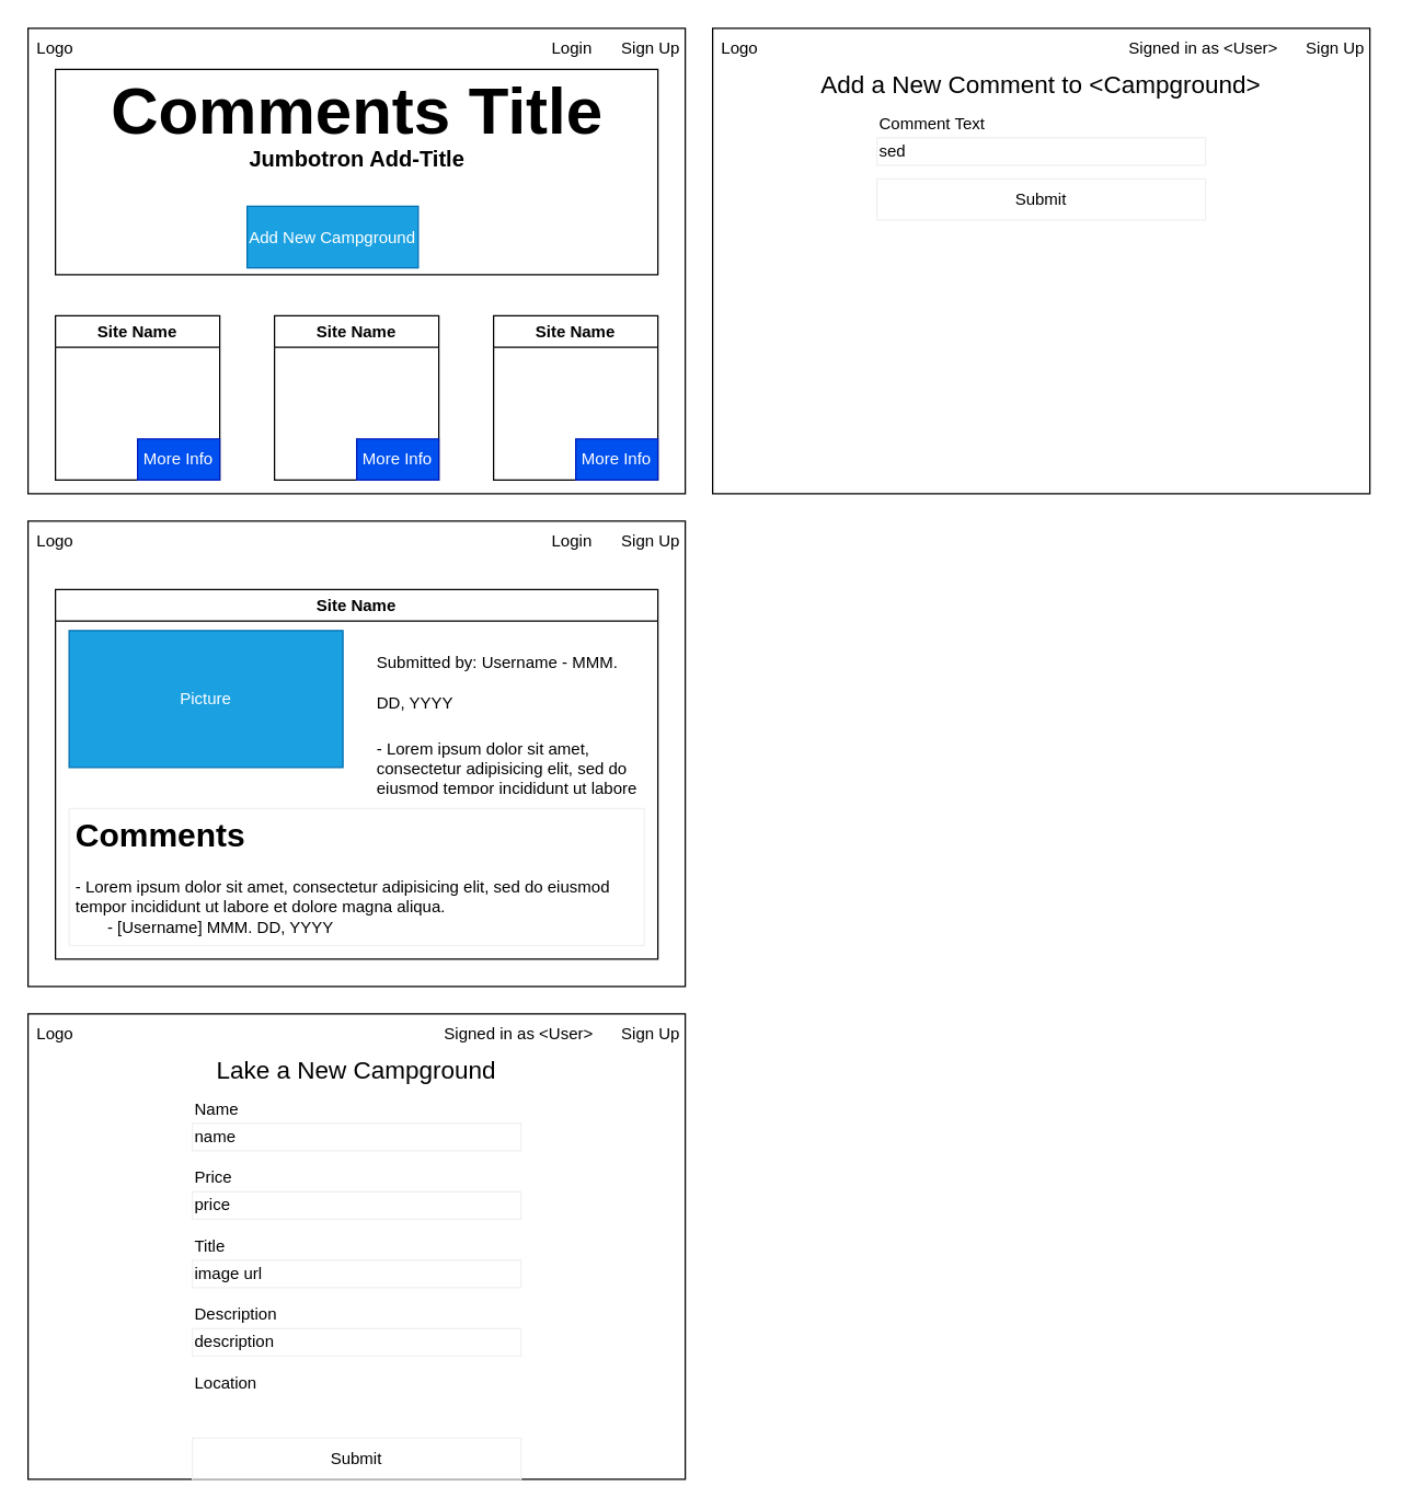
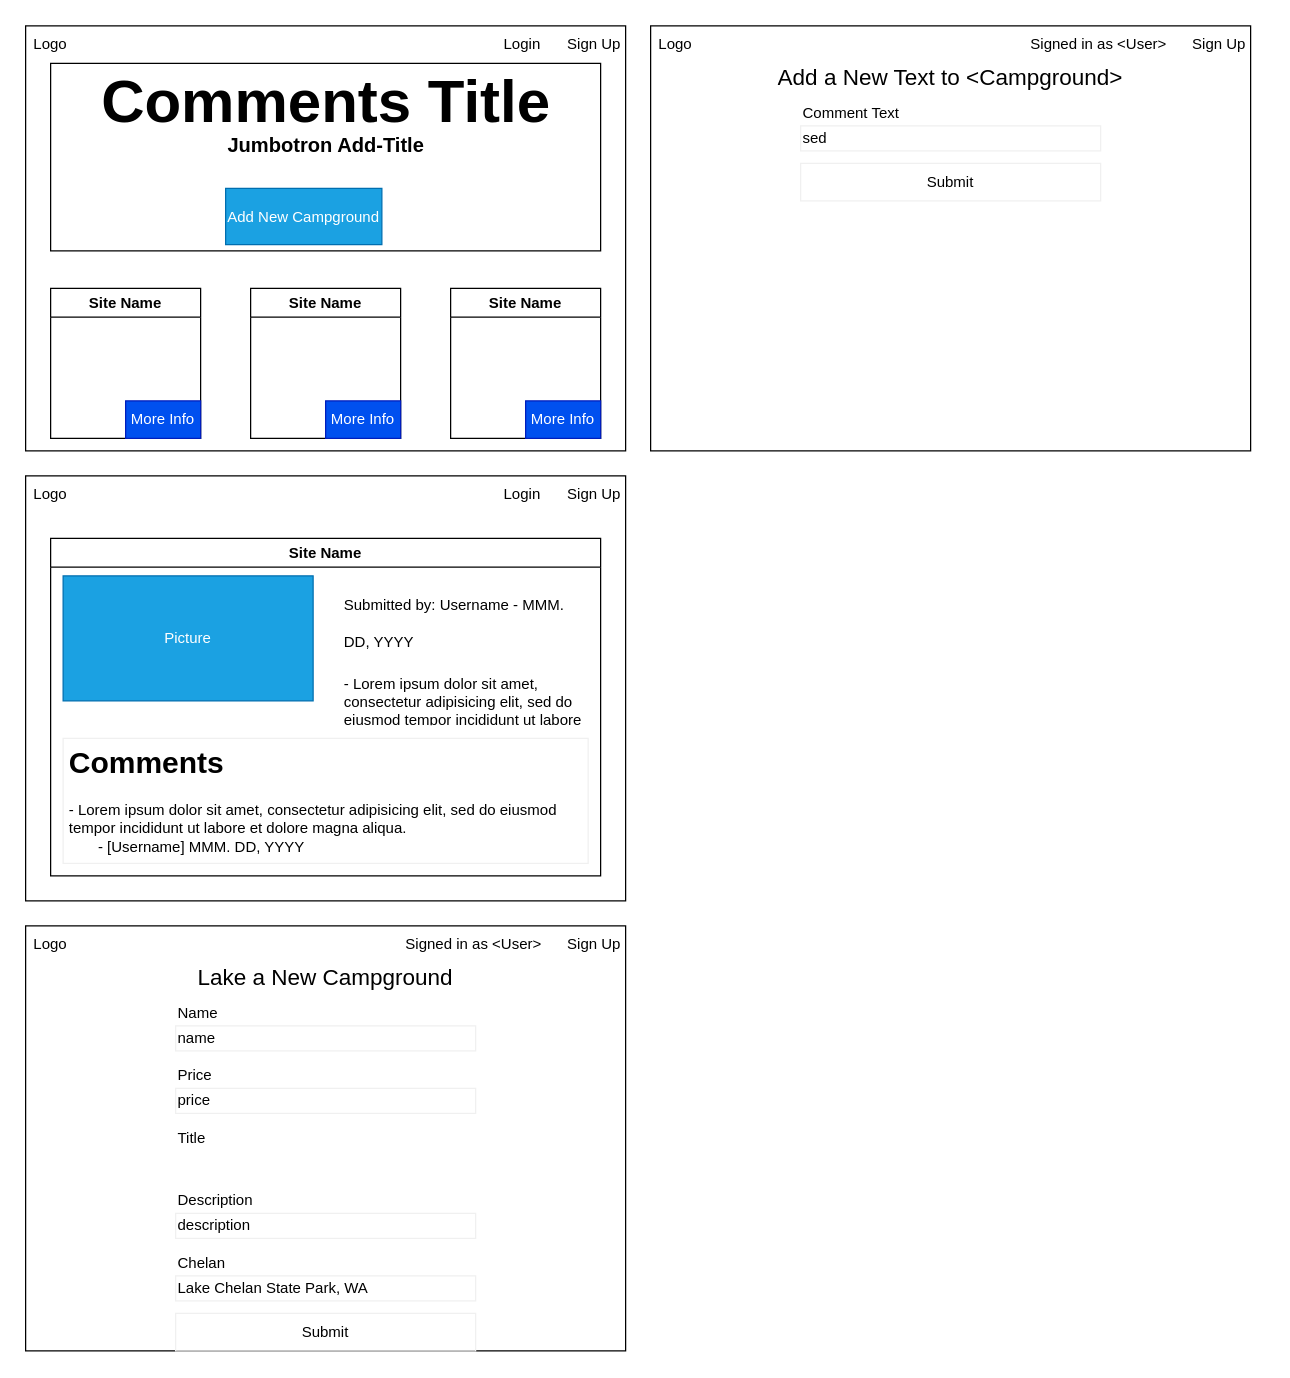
- <mxCell id="48" value="&lt;h1&gt;&lt;span style=&quot;font-weight: 400&quot;&gt;&lt;font style=&quot;font-size: 18px&quot;&gt;Add a New Comment to &amp;lt;Campground&amp;gt;&lt;/font&gt;&lt;/span&gt;&lt;/h1&gt;" style="text;html=1;strokeColor=none;fillColor=none;spacing=5;spacingTop=-20;whiteSpace=wrap;overflow=hidden;rounded=0;align=center;" vertex="1" parent="44"><mxGeometry x="60" y="20" width="360" height="50" as="geometry" /></mxCell>
+ <mxCell id="48" value="&lt;h1&gt;&lt;span style=&quot;font-weight: 400&quot;&gt;&lt;font style=&quot;font-size: 18px&quot;&gt;Add a New Text to &amp;lt;Campground&amp;gt;&lt;/font&gt;&lt;/span&gt;&lt;/h1&gt;" style="text;html=1;strokeColor=none;fillColor=none;spacing=5;spacingTop=-20;whiteSpace=wrap;overflow=hidden;rounded=0;align=center;" vertex="1" parent="44"><mxGeometry x="60" y="20" width="360" height="50" as="geometry" /></mxCell>
- <mxCell id="38" value="image url" style="text;html=1;align=left;verticalAlign=middle;whiteSpace=wrap;rounded=0;strokeColor=#f0f0f0;" vertex="1" parent="27"><mxGeometry x="120" y="180" width="240" height="20" as="geometry" /></mxCell>
- <mxCell id="43" value="Location" style="text;html=1;align=left;verticalAlign=middle;whiteSpace=wrap;rounded=0;" vertex="1" parent="27"><mxGeometry x="120" y="260" width="240" height="20" as="geometry" /></mxCell>
+ <mxCell id="43" value="Chelan" style="text;html=1;align=left;verticalAlign=middle;whiteSpace=wrap;rounded=0;" vertex="1" parent="27"><mxGeometry x="120" y="260" width="240" height="20" as="geometry" /></mxCell>
+ <mxCell id="42" value="Lake Chelan State Park, WA&amp;nbsp;" style="text;html=1;align=left;verticalAlign=middle;whiteSpace=wrap;rounded=0;strokeColor=#f0f0f0;" vertex="1" parent="27"><mxGeometry x="120" y="280" width="240" height="20" as="geometry" /></mxCell>
